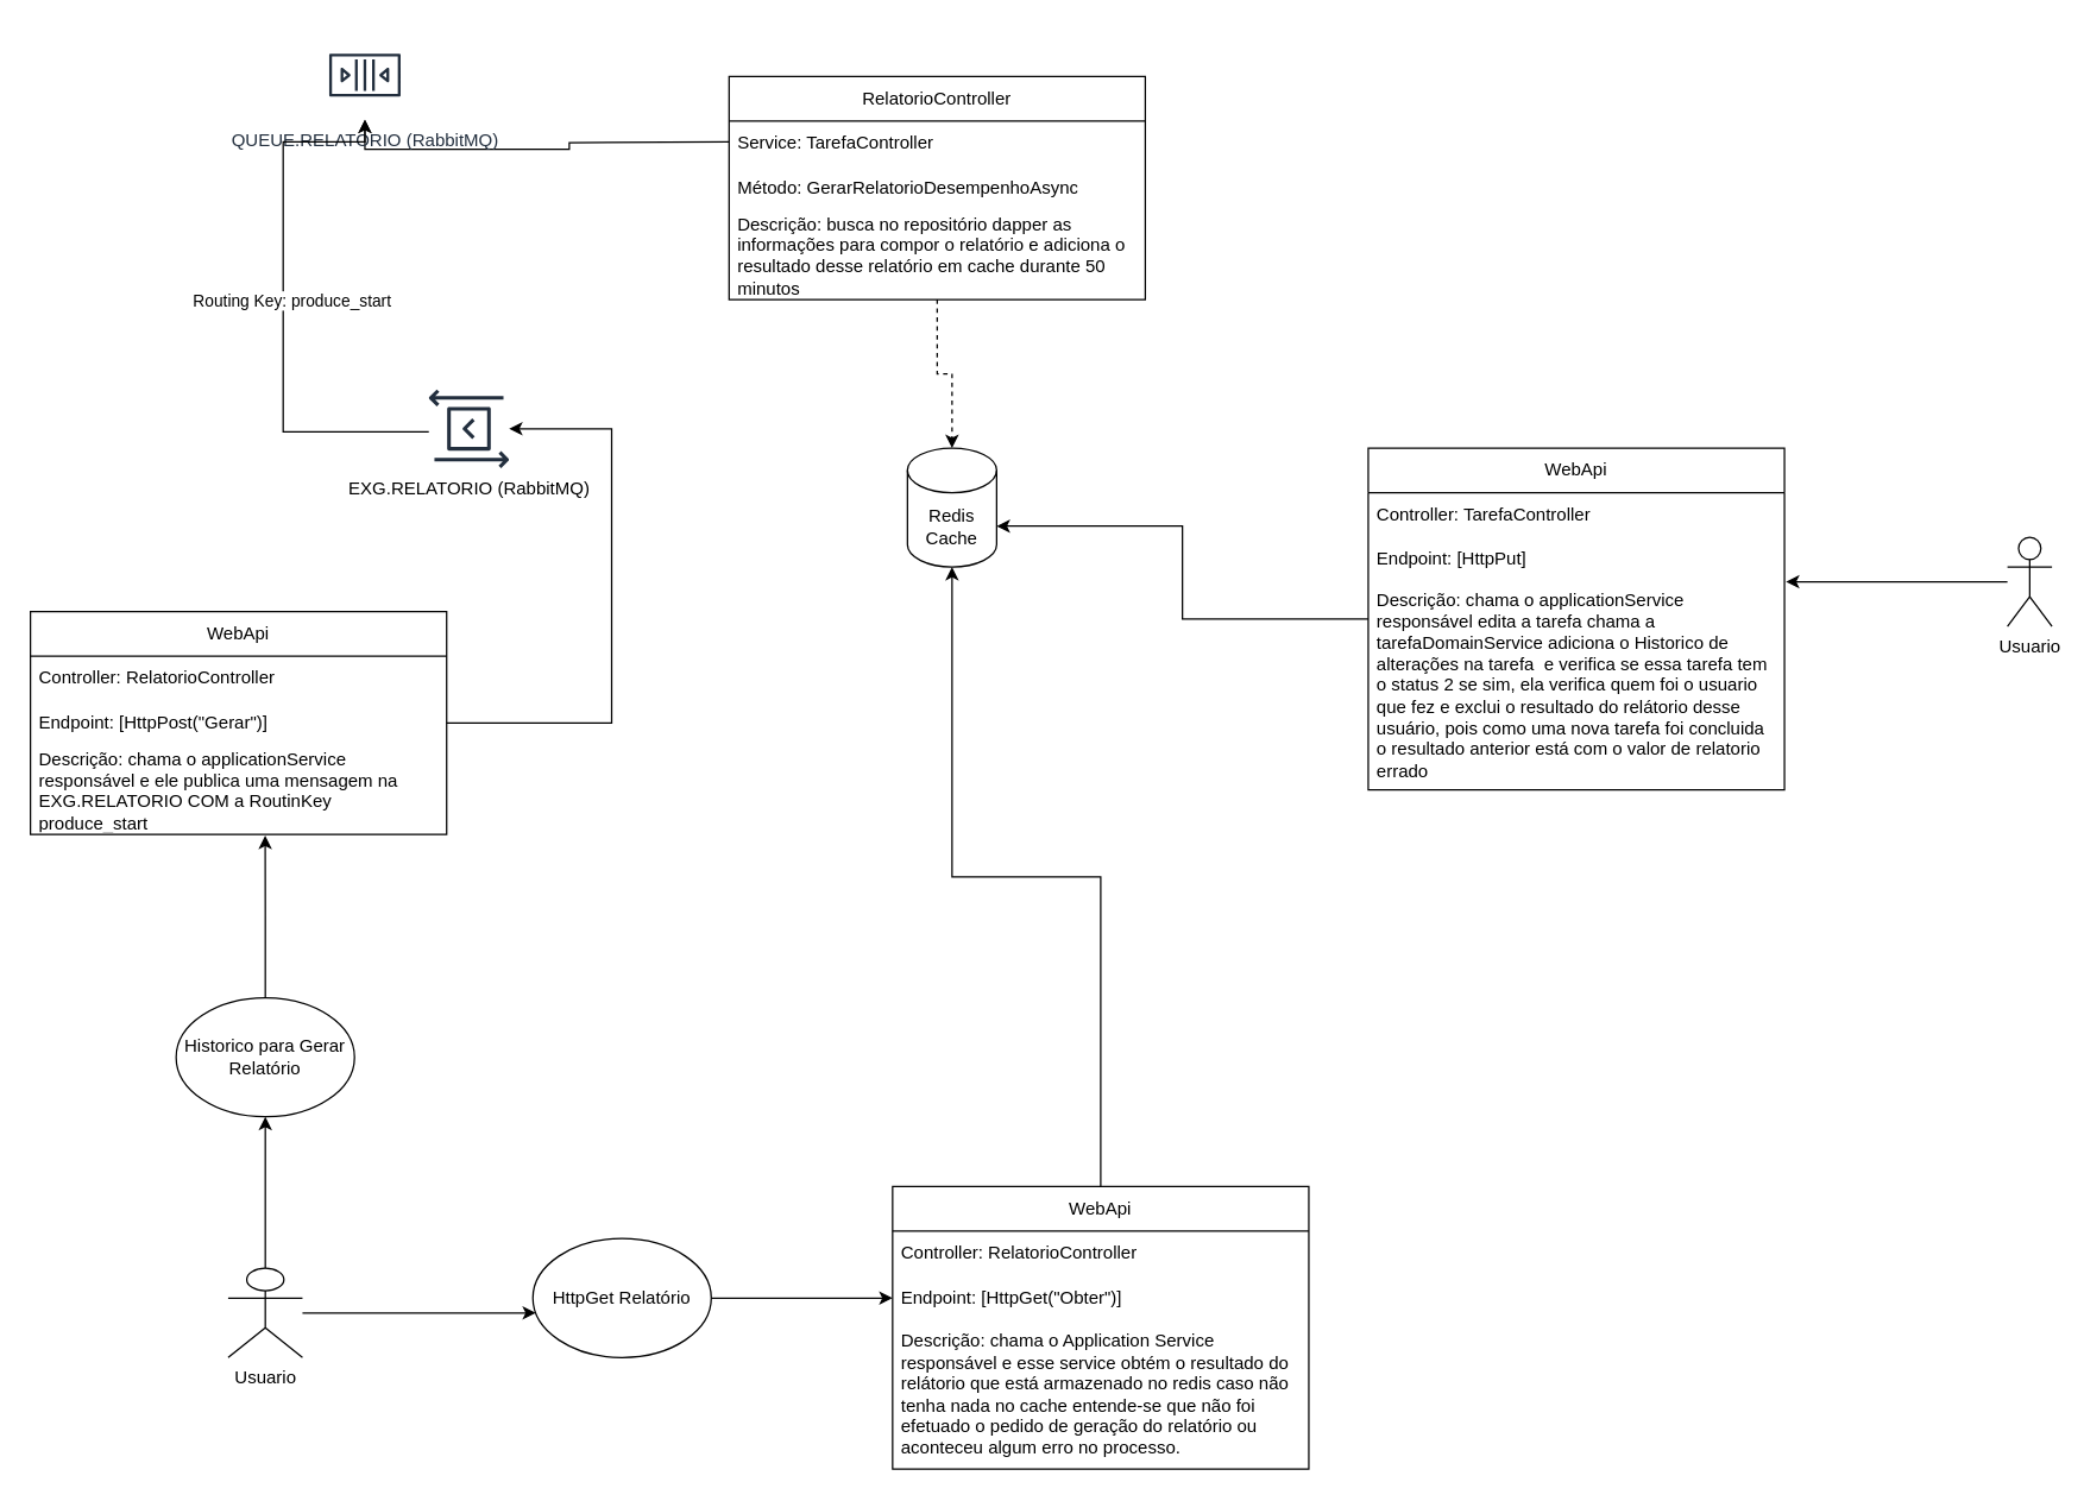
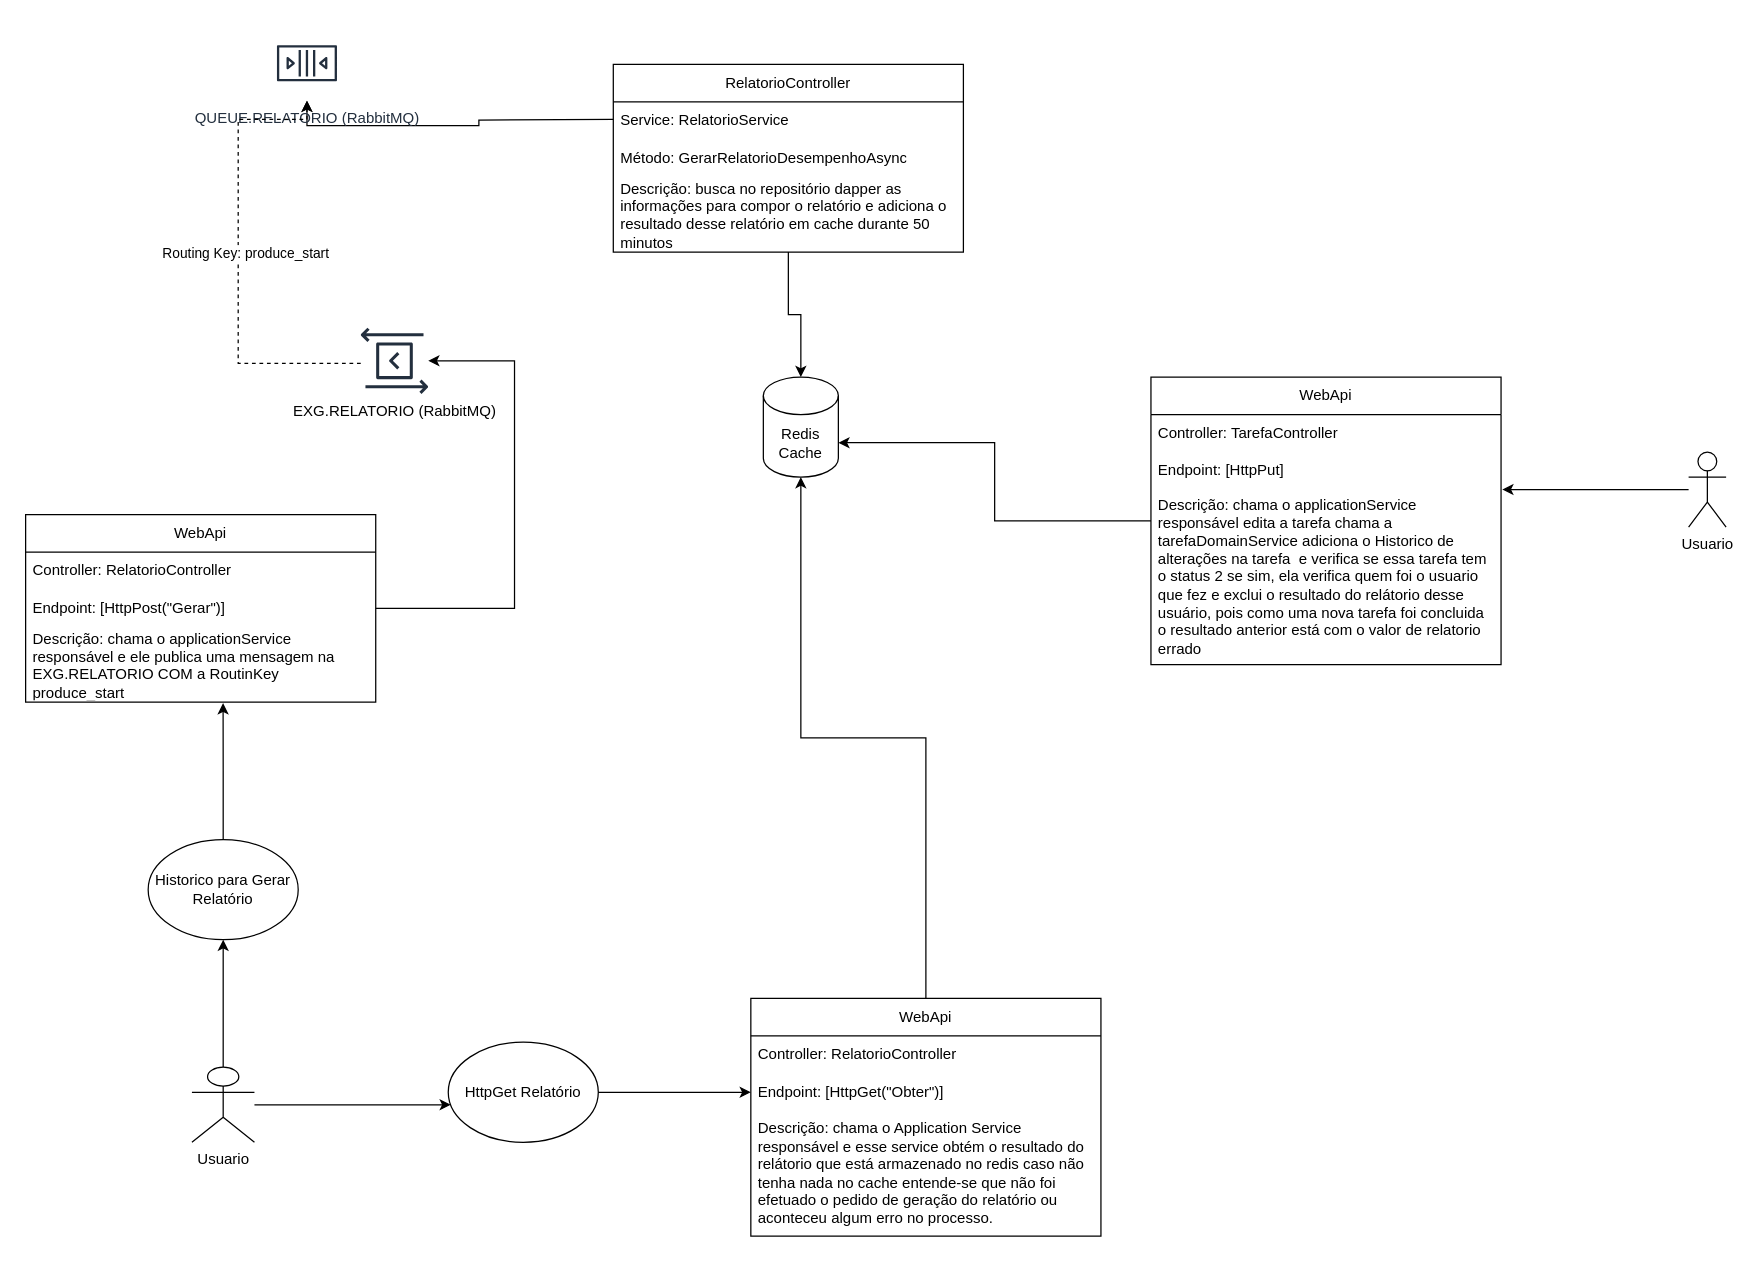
- <mxCell id="9" value="Service: TarefaController" style="text;strokeColor=none;fillColor=none;align=left;verticalAlign=middle;spacingLeft=4;spacingRight=4;overflow=hidden;points=[[0,0.5],[1,0.5]];portConstraint=eastwest;rotatable=0;whiteSpace=wrap;html=1;" parent="8" vertex="1"><mxGeometry y="30" width="280" height="30" as="geometry" /></mxCell>
+ <mxCell id="9" value="Service: RelatorioService" style="text;strokeColor=none;fillColor=none;align=left;verticalAlign=middle;spacingLeft=4;spacingRight=4;overflow=hidden;points=[[0,0.5],[1,0.5]];portConstraint=eastwest;rotatable=0;whiteSpace=wrap;html=1;" parent="8" vertex="1"><mxGeometry y="30" width="280" height="30" as="geometry" /></mxCell>
- <mxCell id="7" value="" style="edgeStyle=orthogonalEdgeStyle;rounded=0;orthogonalLoop=1;jettySize=auto;html=1;dashed=1;" parent="1" source="8" target="12" edge="1"><mxGeometry relative="1" as="geometry" /></mxCell>
+ <mxCell id="7" value="" style="edgeStyle=orthogonalEdgeStyle;rounded=0;orthogonalLoop=1;jettySize=auto;html=1;" parent="1" source="8" target="12" edge="1"><mxGeometry relative="1" as="geometry" /></mxCell>
- <mxCell id="4" style="edgeStyle=orthogonalEdgeStyle;rounded=0;orthogonalLoop=1;jettySize=auto;html=1;" parent="1" source="6" target="3" edge="1"><mxGeometry relative="1" as="geometry"><mxPoint x="190" y="91" as="targetPoint" /><Array as="points"><mxPoint x="190" y="290" /><mxPoint x="190" y="95" /></Array></mxGeometry></mxCell>
+ <mxCell id="4" style="edgeStyle=orthogonalEdgeStyle;rounded=0;orthogonalLoop=1;jettySize=auto;html=1;dashed=1;" parent="1" source="6" target="3" edge="1"><mxGeometry relative="1" as="geometry"><mxPoint x="190" y="91" as="targetPoint" /><Array as="points"><mxPoint x="190" y="290" /><mxPoint x="190" y="95" /></Array></mxGeometry></mxCell>
